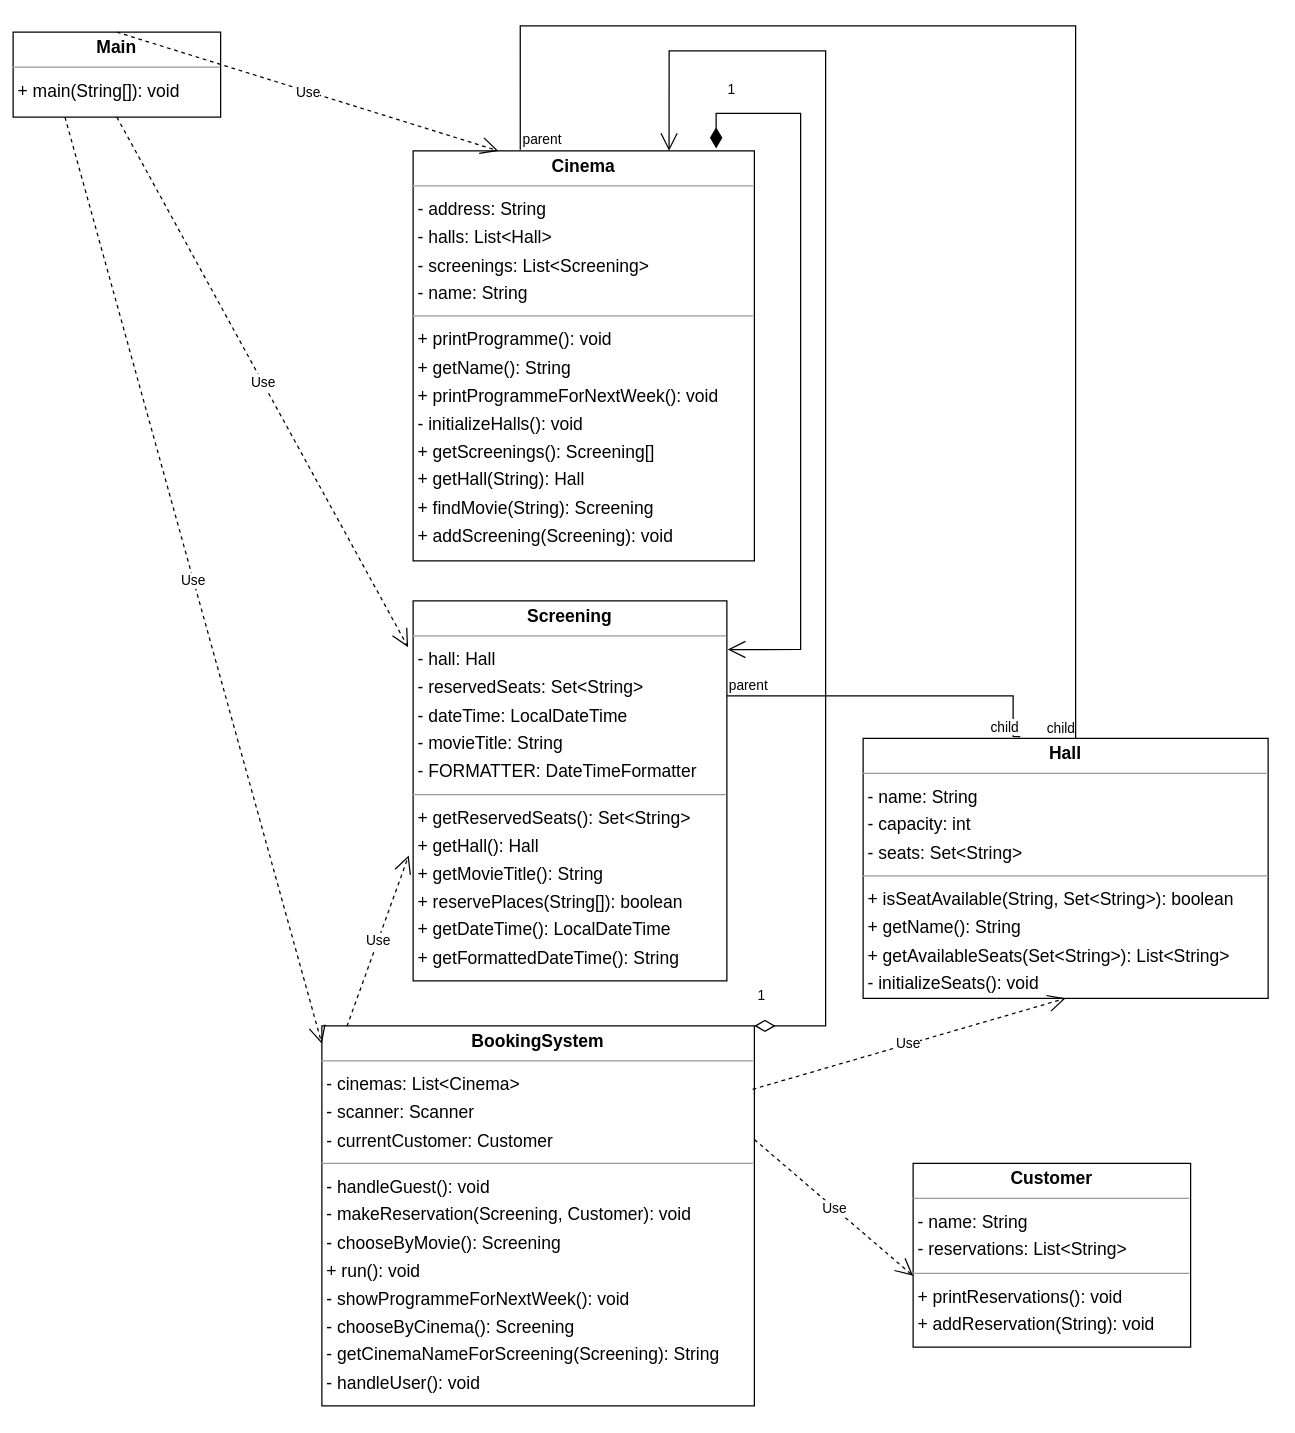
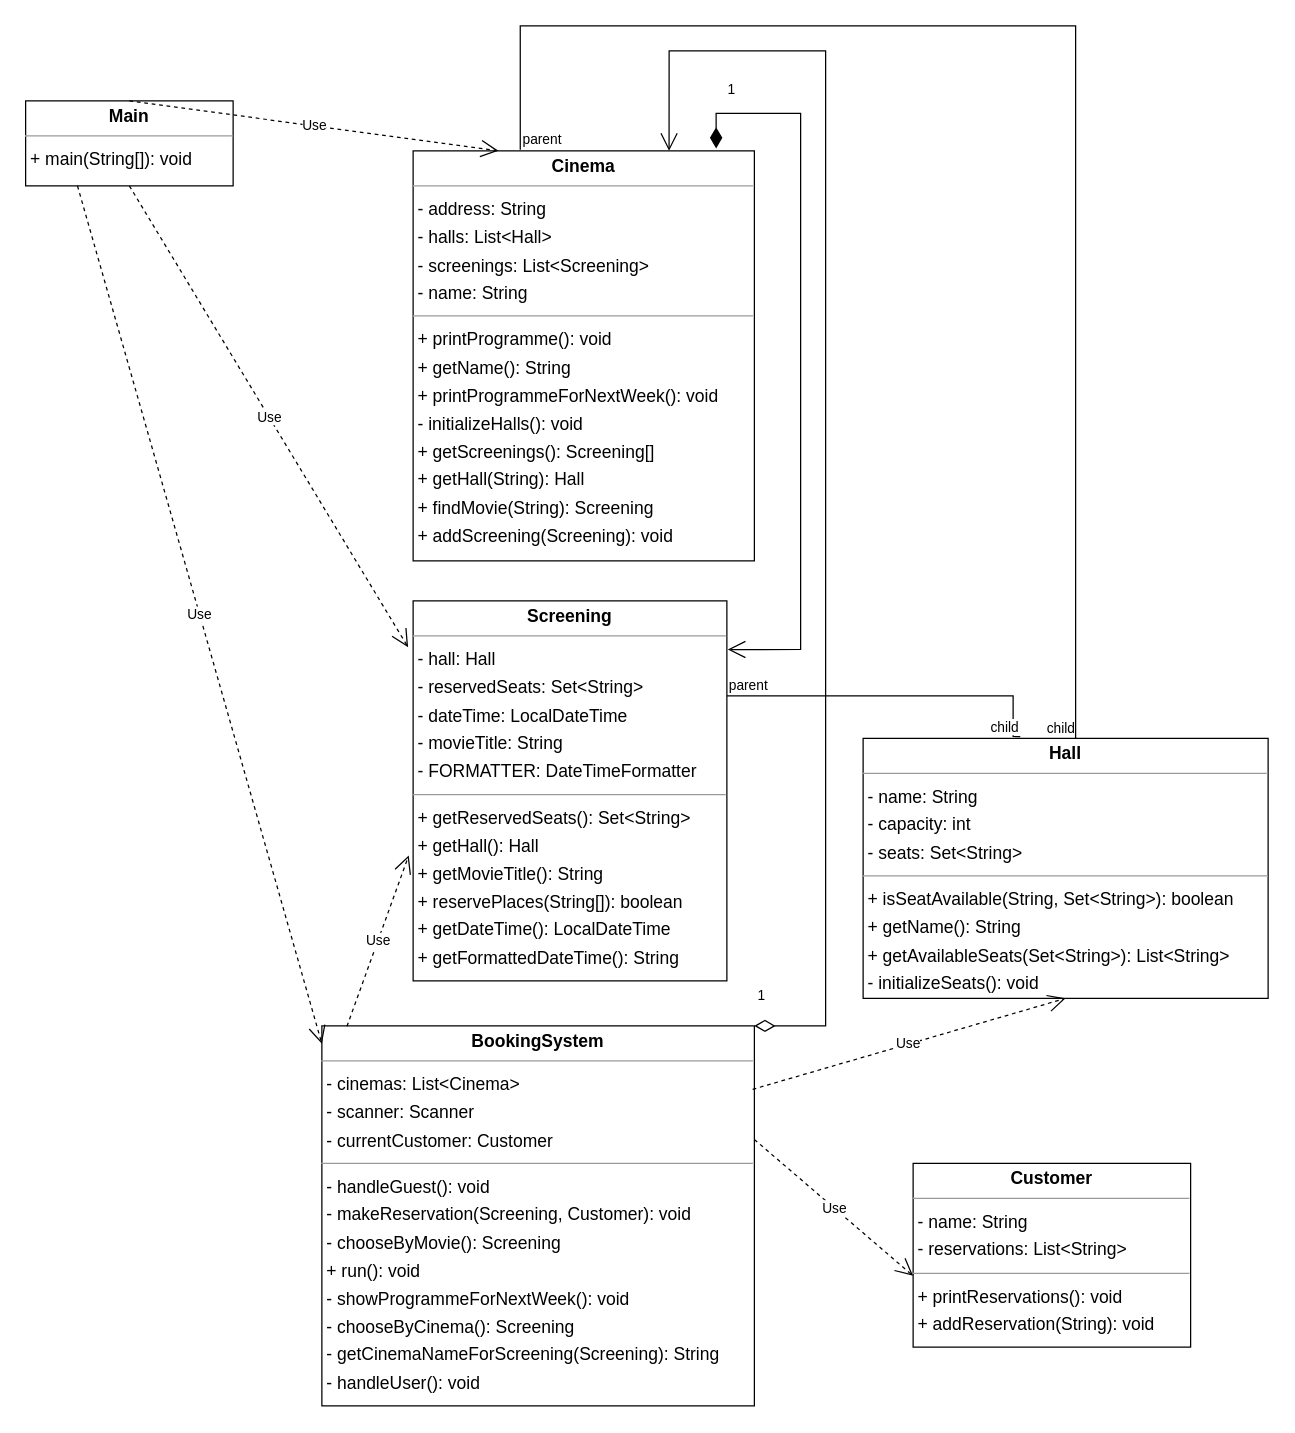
- <mxCell id="6" value="&lt;p style=&quot;margin:0px;margin-top:4px;text-align:center;&quot;&gt;&lt;b&gt;Main&lt;/b&gt;&lt;/p&gt;&lt;hr size=&quot;1&quot;/&gt;&lt;p style=&quot;margin:0 0 0 4px;line-height:1.6;&quot;&gt;+ main(String[]): void&lt;/p&gt;" style="verticalAlign=top;align=left;overflow=fill;fontSize=14;fontFamily=Helvetica;html=1;rounded=0;shadow=0;comic=0;labelBackgroundColor=none;strokeWidth=1;" parent="1" vertex="1"><mxGeometry x="10" y="25" width="166" height="68" as="geometry" /></mxCell>
+ <mxCell id="6" value="&lt;p style=&quot;margin:0px;margin-top:4px;text-align:center;&quot;&gt;&lt;b&gt;Main&lt;/b&gt;&lt;/p&gt;&lt;hr size=&quot;1&quot;/&gt;&lt;p style=&quot;margin:0 0 0 4px;line-height:1.6;&quot;&gt;+ main(String[]): void&lt;/p&gt;" style="verticalAlign=top;align=left;overflow=fill;fontSize=14;fontFamily=Helvetica;html=1;rounded=0;shadow=0;comic=0;labelBackgroundColor=none;strokeWidth=1;" parent="1" vertex="1"><mxGeometry x="20" y="80" width="166" height="68" as="geometry" /></mxCell>
